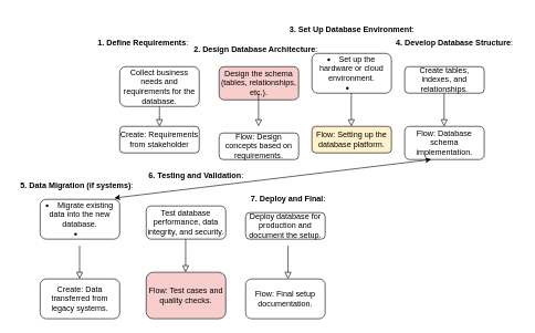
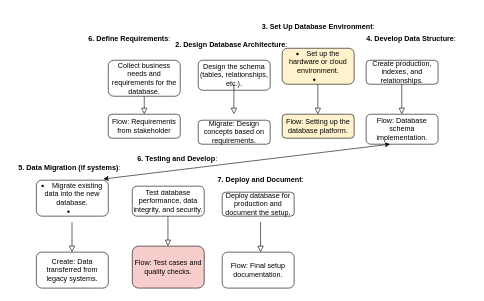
- <mxCell id="24" value="&lt;p&gt;&lt;strong&gt;1. Define Requirements&lt;/strong&gt;:&lt;/p&gt;" style="text;html=1;align=center;verticalAlign=middle;resizable=0;points=[];autosize=1;strokeColor=none;fillColor=none;" vertex="1" parent="1"><mxGeometry x="135" y="40" width="160" height="50" as="geometry" /></mxCell>
+ <mxCell id="24" value="&lt;p&gt;&lt;strong&gt;6. Define Requirements&lt;/strong&gt;:&lt;/p&gt;" style="text;html=1;align=center;verticalAlign=middle;resizable=0;points=[];autosize=1;strokeColor=none;fillColor=none;" vertex="1" parent="1"><mxGeometry x="135" y="40" width="160" height="50" as="geometry" /></mxCell>
- <mxCell id="27" value="&lt;p&gt;&lt;strong&gt;4. Develop Database Structure&lt;/strong&gt;:&lt;/p&gt;" style="text;html=1;align=center;verticalAlign=middle;resizable=0;points=[];autosize=1;strokeColor=none;fillColor=none;" vertex="1" parent="1"><mxGeometry x="585" y="40" width="200" height="50" as="geometry" /></mxCell>
+ <mxCell id="27" value="&lt;p&gt;&lt;strong&gt;4. Develop Data Structure&lt;/strong&gt;:&lt;/p&gt;" style="text;html=1;align=center;verticalAlign=middle;resizable=0;points=[];autosize=1;strokeColor=none;fillColor=none;" vertex="1" parent="1"><mxGeometry x="585" y="40" width="200" height="50" as="geometry" /></mxCell>
- <mxCell id="7" value="&lt;li&gt;Set up the hardware or cloud environment.&lt;/li&gt;&lt;li&gt;&lt;/li&gt;" style="rounded=1;whiteSpace=wrap;html=1;fontSize=12;glass=0;strokeWidth=1;shadow=0;" vertex="1" parent="1"><mxGeometry x="470" y="80" width="120" height="60" as="geometry" /></mxCell>
+ <mxCell id="7" value="&lt;li&gt;Set up the hardware or cloud environment.&lt;/li&gt;&lt;li&gt;&lt;/li&gt;" style="rounded=1;whiteSpace=wrap;html=1;fontSize=12;glass=0;strokeWidth=1;shadow=0;fillColor=#fff2cc;" vertex="1" parent="1"><mxGeometry x="470" y="80" width="120" height="60" as="geometry" /></mxCell>
- <mxCell id="9" value="Create tables, indexes, and relationships." style="rounded=1;whiteSpace=wrap;html=1;fontSize=12;glass=0;strokeWidth=1;shadow=0;" vertex="1" parent="1"><mxGeometry x="610" y="100" width="120" height="40" as="geometry" /></mxCell>
+ <mxCell id="9" value="Create production, indexes, and relationships." style="rounded=1;whiteSpace=wrap;html=1;fontSize=12;glass=0;strokeWidth=1;shadow=0;" vertex="1" parent="1"><mxGeometry x="610" y="100" width="120" height="40" as="geometry" /></mxCell>
- <mxCell id="5" value="Design the schema (tables, relationships, etc.)." style="rounded=1;whiteSpace=wrap;html=1;fontSize=12;glass=0;strokeWidth=1;shadow=0;fillColor=#f8cecc;" vertex="1" parent="1"><mxGeometry x="330" y="100" width="120" height="50" as="geometry" /></mxCell>
+ <mxCell id="5" value="Design the schema (tables, relationships, etc.)." style="rounded=1;whiteSpace=wrap;html=1;fontSize=12;glass=0;strokeWidth=1;shadow=0;" vertex="1" parent="1"><mxGeometry x="330" y="100" width="120" height="50" as="geometry" /></mxCell>
- <mxCell id="4" value="Create: Requirements from stakeholder" style="rounded=1;whiteSpace=wrap;html=1;fontSize=12;glass=0;strokeWidth=1;shadow=0;" vertex="1" parent="1"><mxGeometry x="180" y="190" width="120" height="40" as="geometry" /></mxCell>
+ <mxCell id="4" value="Flow: Requirements from stakeholder" style="rounded=1;whiteSpace=wrap;html=1;fontSize=12;glass=0;strokeWidth=1;shadow=0;" vertex="1" parent="1"><mxGeometry x="180" y="190" width="120" height="40" as="geometry" /></mxCell>
- <mxCell id="6" value="Flow: Design concepts based on requirements." style="rounded=1;whiteSpace=wrap;html=1;fontSize=12;glass=0;strokeWidth=1;shadow=0;" vertex="1" parent="1"><mxGeometry x="330" y="200" width="120" height="40" as="geometry" /></mxCell>
+ <mxCell id="6" value="Migrate: Design concepts based on requirements." style="rounded=1;whiteSpace=wrap;html=1;fontSize=12;glass=0;strokeWidth=1;shadow=0;" vertex="1" parent="1"><mxGeometry x="330" y="200" width="120" height="40" as="geometry" /></mxCell>
- <mxCell id="29" value="&lt;p&gt;&lt;strong&gt;6. Testing and Validation&lt;/strong&gt;:&lt;/p&gt;" style="text;html=1;align=center;verticalAlign=middle;resizable=0;points=[];autosize=1;strokeColor=none;fillColor=none;" vertex="1" parent="1"><mxGeometry x="210" y="240" width="170" height="50" as="geometry" /></mxCell>
+ <mxCell id="29" value="&lt;p&gt;&lt;strong&gt;6. Testing and Develop&lt;/strong&gt;:&lt;/p&gt;" style="text;html=1;align=center;verticalAlign=middle;resizable=0;points=[];autosize=1;strokeColor=none;fillColor=none;" vertex="1" parent="1"><mxGeometry x="210" y="240" width="170" height="50" as="geometry" /></mxCell>
- <mxCell id="30" value="&lt;p&gt;&lt;strong&gt;7. Deploy and Final&lt;/strong&gt;:&lt;/p&gt;" style="text;html=1;align=center;verticalAlign=middle;resizable=0;points=[];autosize=1;strokeColor=none;fillColor=none;" vertex="1" parent="1"><mxGeometry x="349" y="275" width="170" height="50" as="geometry" /></mxCell>
+ <mxCell id="30" value="&lt;p&gt;&lt;strong&gt;7. Deploy and Document&lt;/strong&gt;:&lt;/p&gt;" style="text;html=1;align=center;verticalAlign=middle;resizable=0;points=[];autosize=1;strokeColor=none;fillColor=none;" vertex="1" parent="1"><mxGeometry x="349" y="275" width="170" height="50" as="geometry" /></mxCell>
